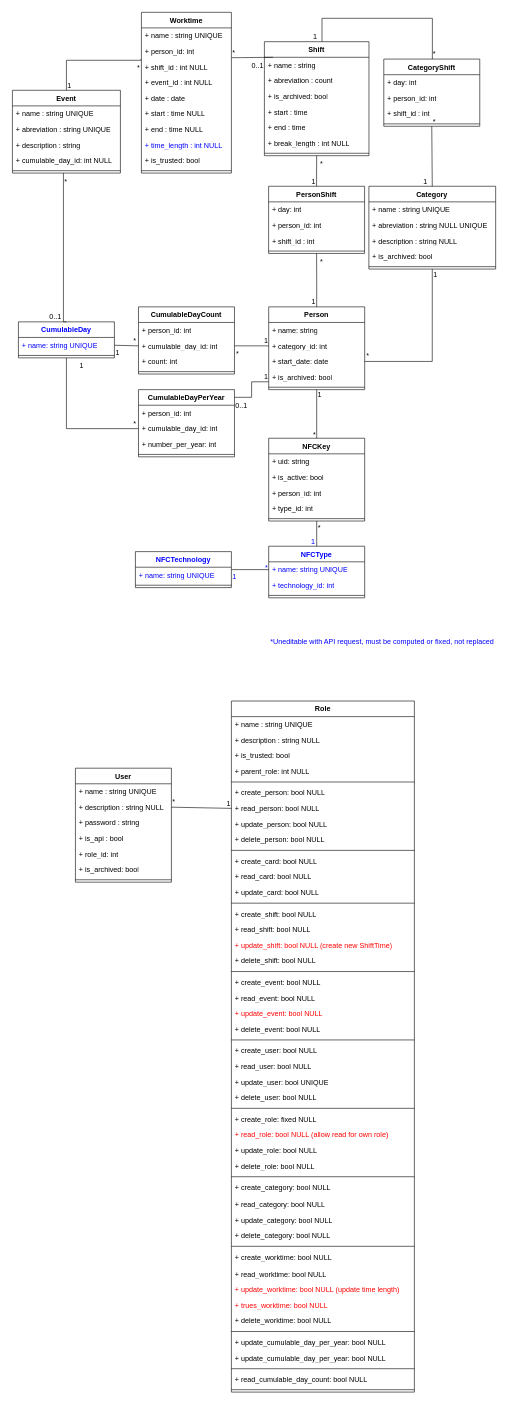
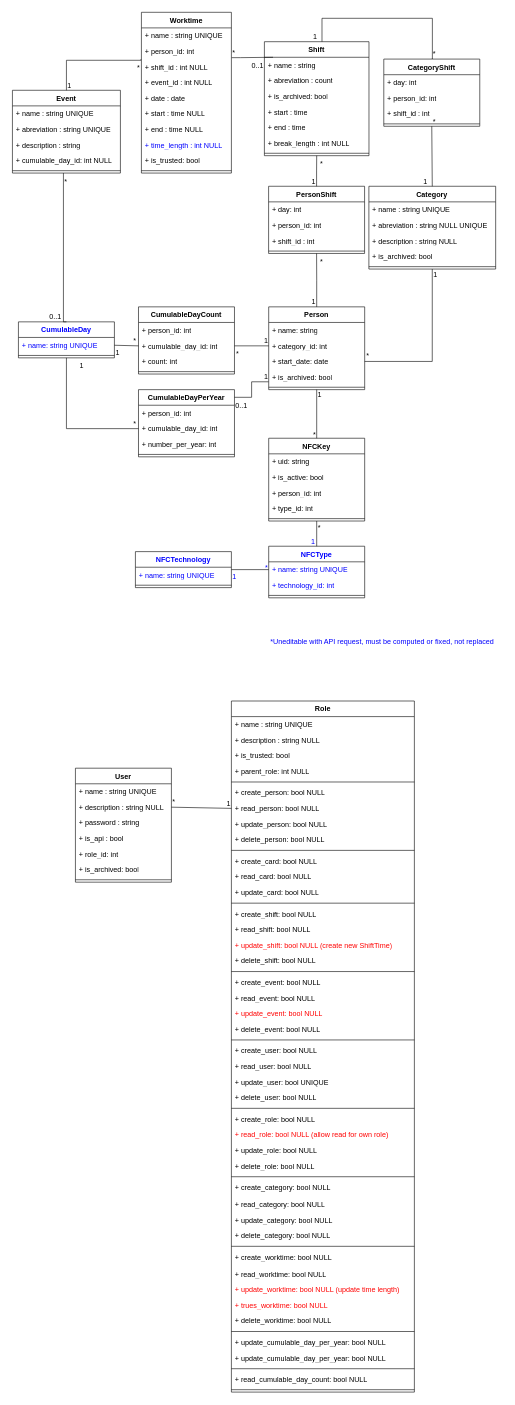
- <mxCell id="38" value="+ create_role: fixed&amp;nbsp;NULL" style="text;strokeColor=none;fillColor=none;align=left;verticalAlign=top;spacingLeft=4;spacingRight=4;overflow=hidden;rotatable=0;points=[[0,0.5],[1,0.5]];portConstraint=eastwest;whiteSpace=wrap;html=1;" parent="8" vertex="1"><mxGeometry y="684" width="305" height="26" as="geometry" /></mxCell>
+ <mxCell id="38" value="+ create_role: bool&amp;nbsp;NULL" style="text;strokeColor=none;fillColor=none;align=left;verticalAlign=top;spacingLeft=4;spacingRight=4;overflow=hidden;rotatable=0;points=[[0,0.5],[1,0.5]];portConstraint=eastwest;whiteSpace=wrap;html=1;" parent="8" vertex="1"><mxGeometry y="684" width="305" height="26" as="geometry" /></mxCell>
